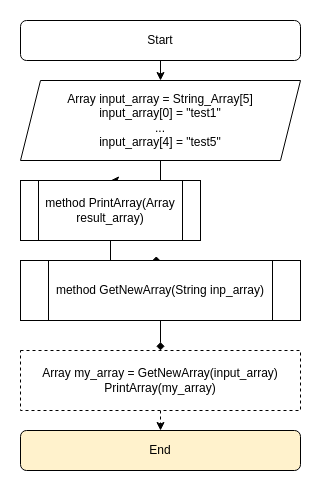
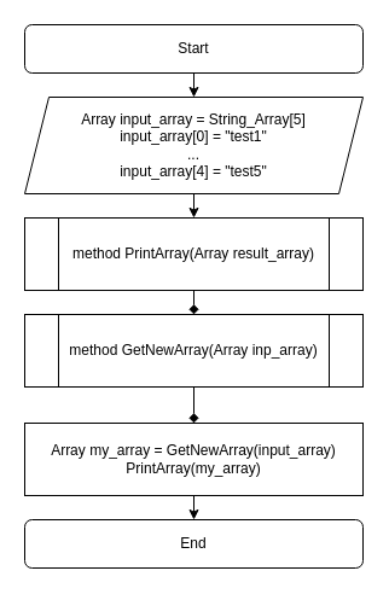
- <mxCell id="7" value="method PrintArray(Array result_array)" style="shape=process;whiteSpace=wrap;html=1;backgroundOutline=1;" vertex="1" parent="1"><mxGeometry x="20" y="180" width="180" height="60" as="geometry" /></mxCell>
+ <mxCell id="7" value="method PrintArray(Array result_array)" style="shape=process;whiteSpace=wrap;html=1;backgroundOutline=1;" vertex="1" parent="1"><mxGeometry x="20" y="180" width="280" height="60" as="geometry" /></mxCell>
- <mxCell id="9" value="method GetNewArray(String inp_array)" style="shape=process;whiteSpace=wrap;html=1;backgroundOutline=1;" vertex="1" parent="1"><mxGeometry x="20" y="260" width="280" height="60" as="geometry" /></mxCell>
+ <mxCell id="9" value="method GetNewArray(Array inp_array)" style="shape=process;whiteSpace=wrap;html=1;backgroundOutline=1;" vertex="1" parent="1"><mxGeometry x="20" y="260" width="280" height="60" as="geometry" /></mxCell>
- <mxCell id="11" value="Array my_array = GetNewArray(input_array)&lt;br&gt;PrintArray(my_array)" style="rounded=0;whiteSpace=wrap;html=1;dashed=1;" vertex="1" parent="1"><mxGeometry x="20" y="350" width="280" height="60" as="geometry" /></mxCell>
+ <mxCell id="11" value="Array my_array = GetNewArray(input_array)&lt;br&gt;PrintArray(my_array)" style="rounded=0;whiteSpace=wrap;html=1;" vertex="1" parent="1"><mxGeometry x="20" y="350" width="280" height="60" as="geometry" /></mxCell>
- <mxCell id="10" style="edgeStyle=orthogonalEdgeStyle;rounded=0;orthogonalLoop=1;jettySize=auto;html=1;exitX=0.5;exitY=1;exitDx=0;exitDy=0;entryX=0.5;entryY=0;entryDx=0;entryDy=0;dashed=1;" edge="1" parent="1" source="11" target="12"><mxGeometry relative="1" as="geometry" /></mxCell>
+ <mxCell id="10" style="edgeStyle=orthogonalEdgeStyle;rounded=0;orthogonalLoop=1;jettySize=auto;html=1;exitX=0.5;exitY=1;exitDx=0;exitDy=0;entryX=0.5;entryY=0;entryDx=0;entryDy=0;" edge="1" parent="1" source="11" target="12"><mxGeometry relative="1" as="geometry" /></mxCell>
- <mxCell id="12" value="End" style="rounded=1;whiteSpace=wrap;html=1;fillColor=#fff2cc;" vertex="1" parent="1"><mxGeometry x="20" y="430" width="280" height="40" as="geometry" /></mxCell>
+ <mxCell id="12" value="End" style="rounded=1;whiteSpace=wrap;html=1;" vertex="1" parent="1"><mxGeometry x="20" y="430" width="280" height="40" as="geometry" /></mxCell>
